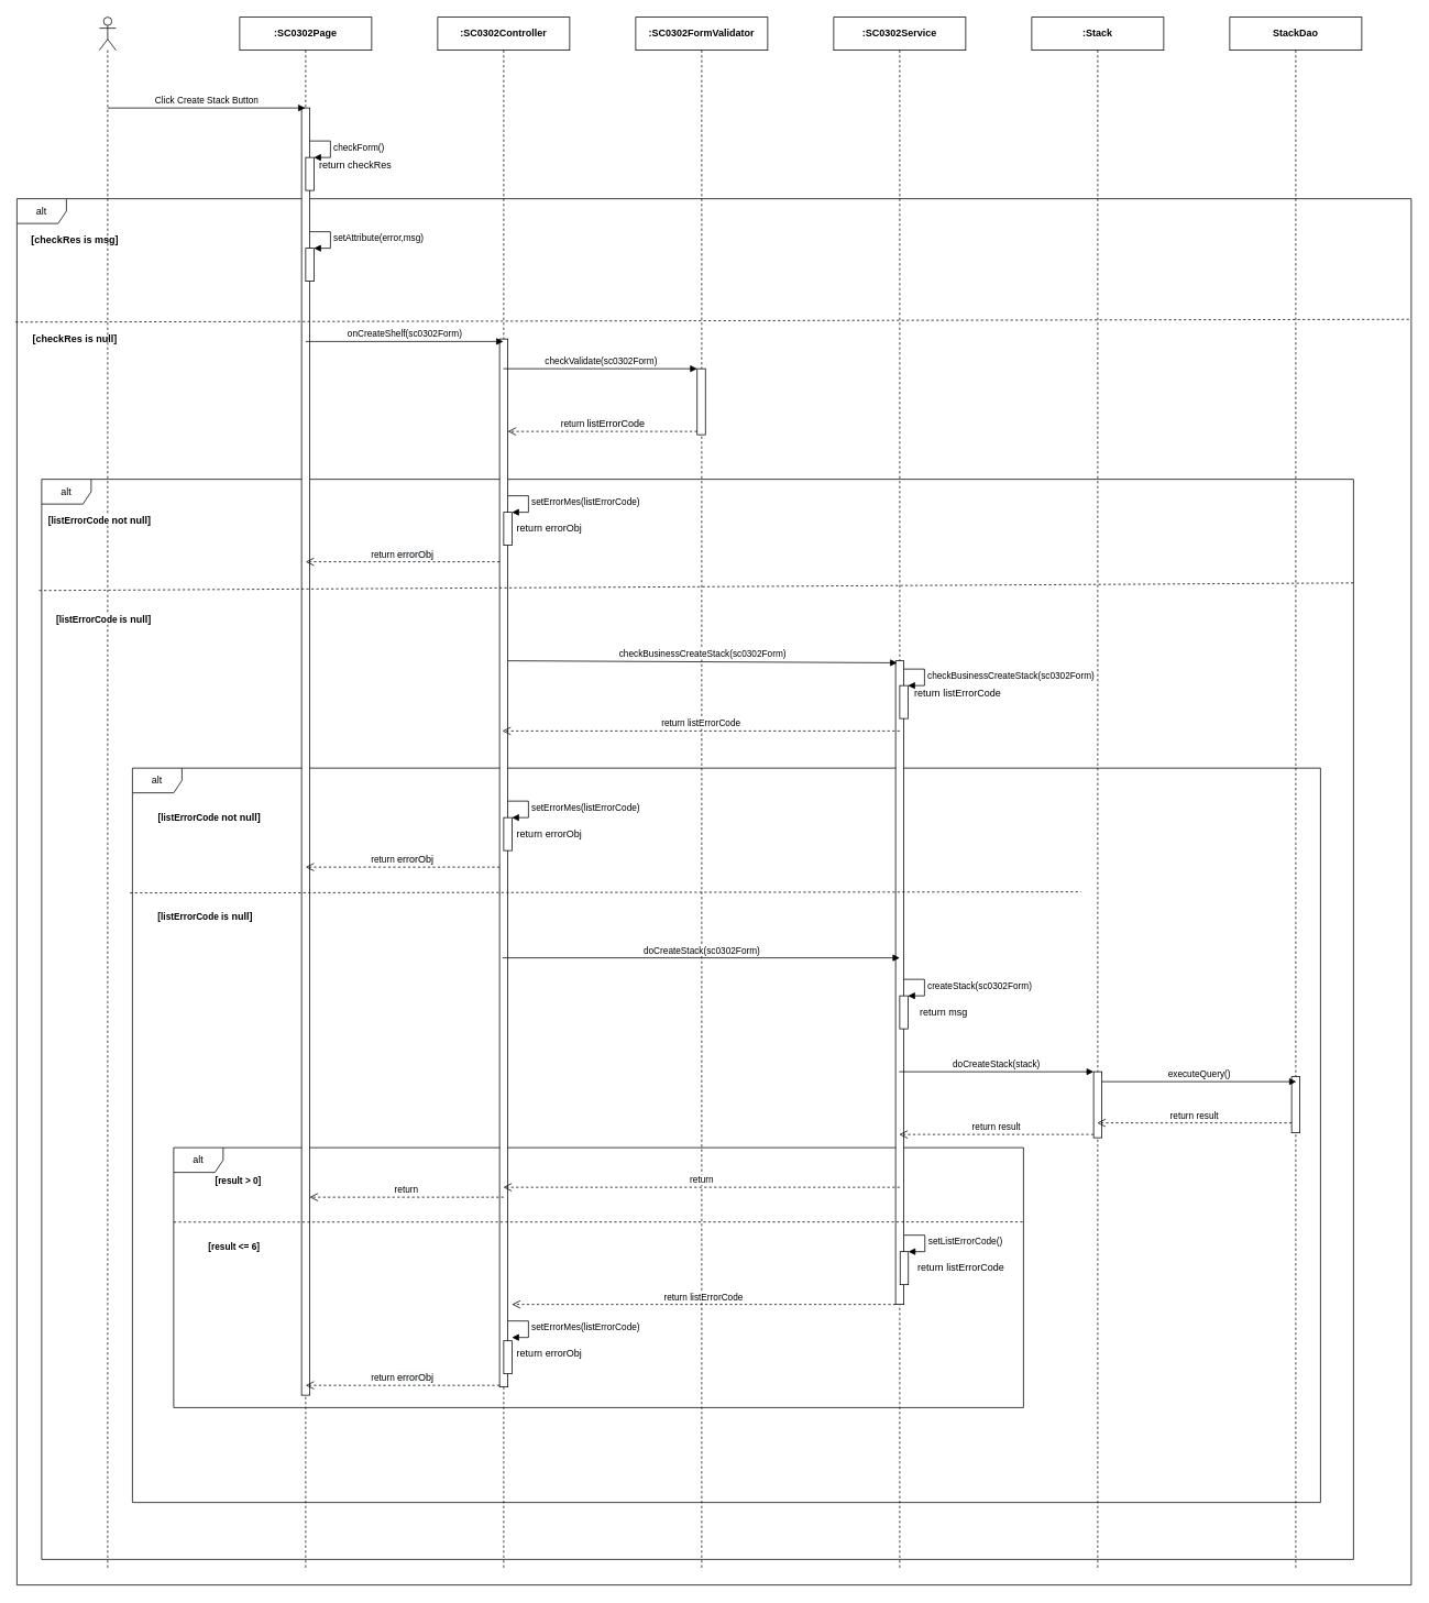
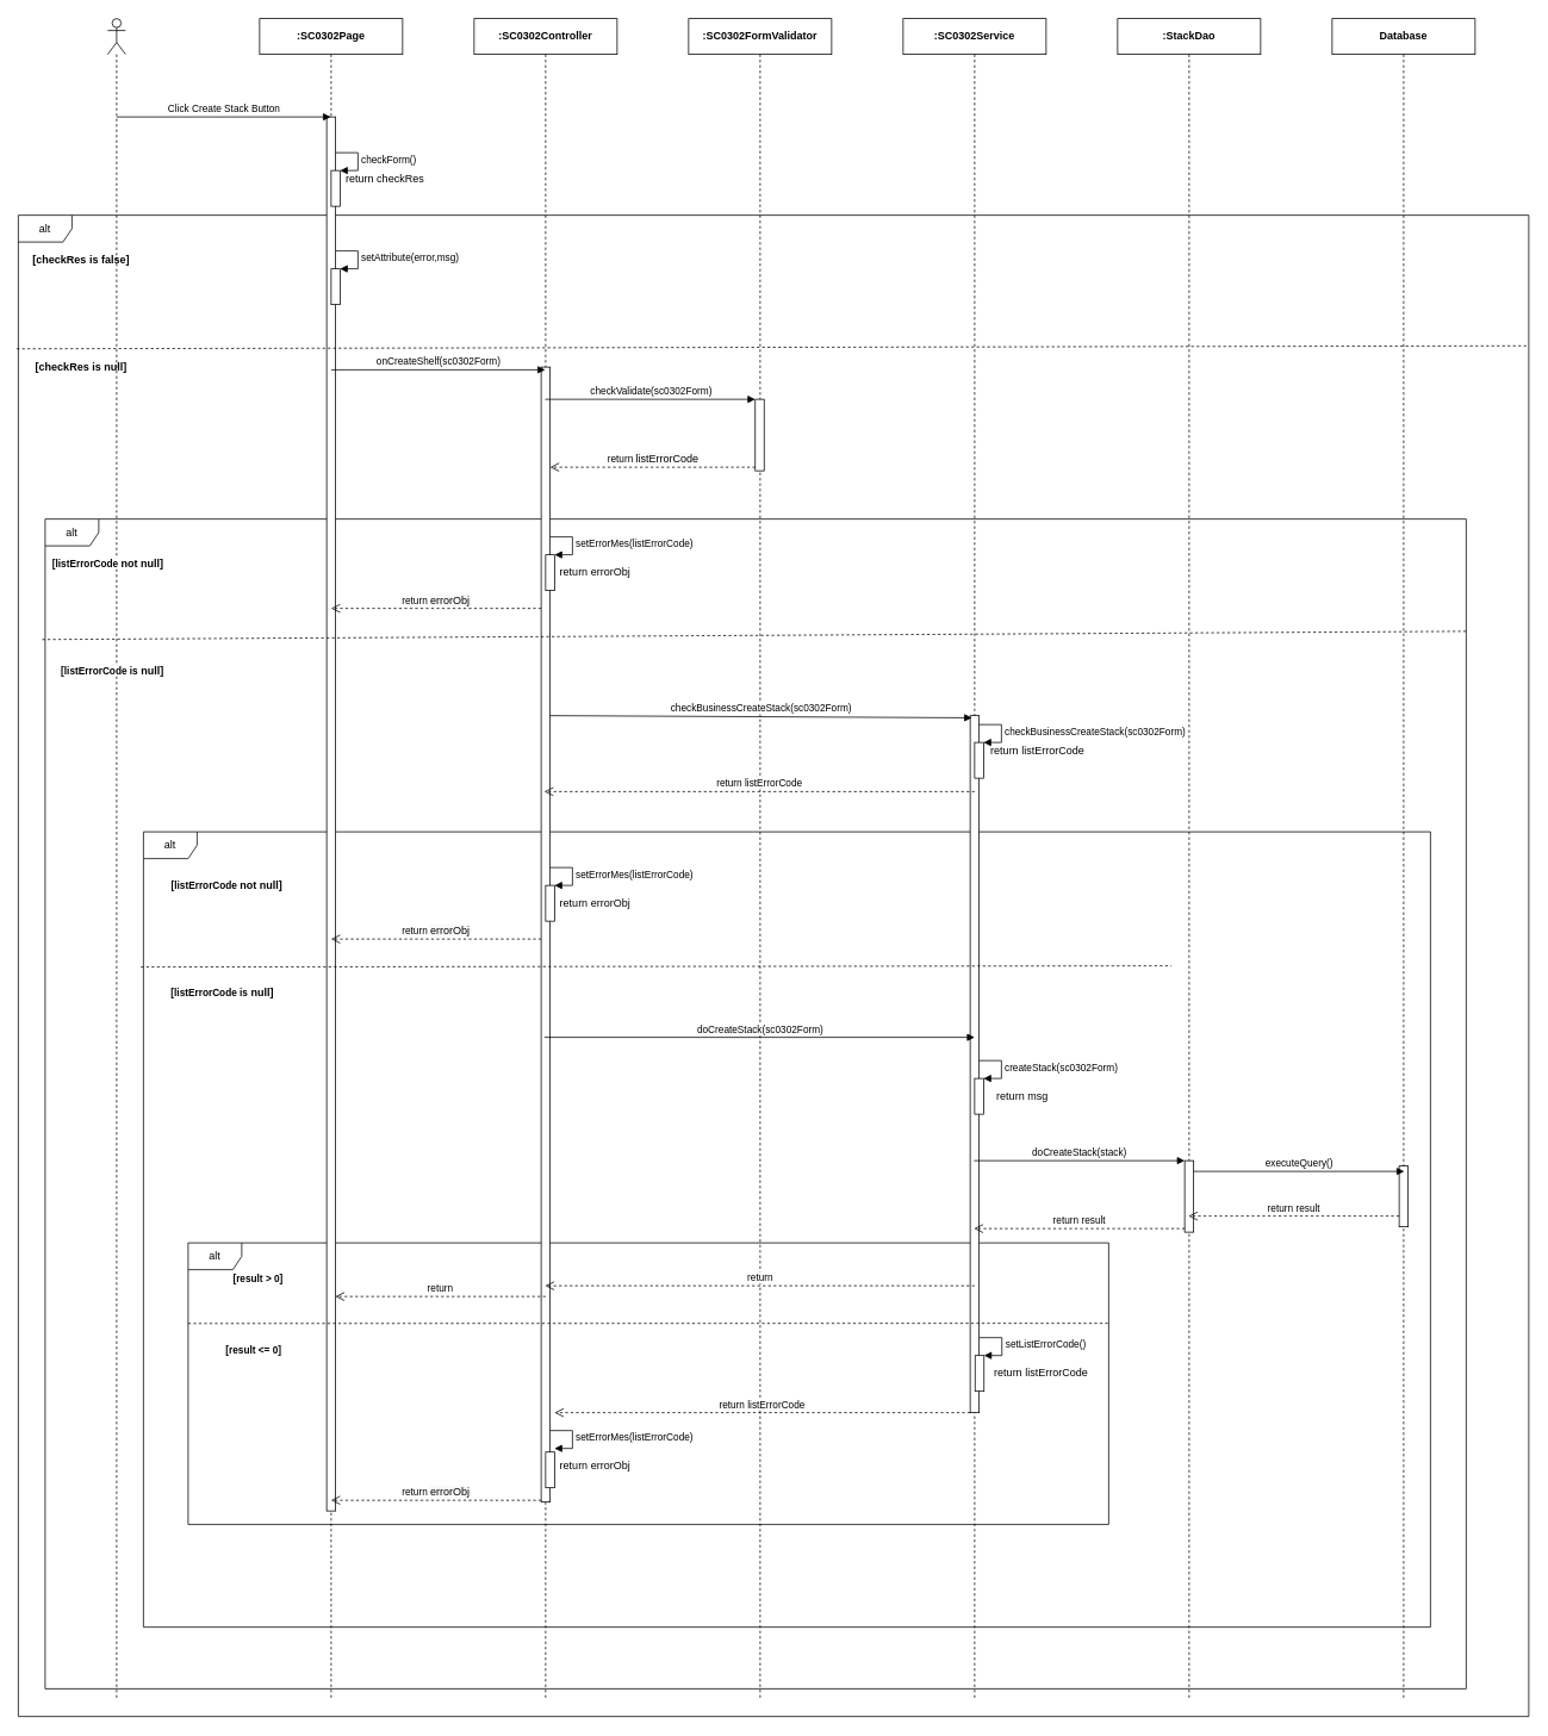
- <mxCell id="9" value="&lt;b&gt;:Stack&lt;/b&gt;" style="shape=umlLifeline;perimeter=lifelinePerimeter;whiteSpace=wrap;html=1;container=1;collapsible=0;recursiveResize=0;outlineConnect=0;" parent="1" vertex="1"><mxGeometry x="1250" y="20" width="160" height="1880" as="geometry" /></mxCell>
+ <mxCell id="9" value="&lt;b&gt;:StackDao&lt;/b&gt;" style="shape=umlLifeline;perimeter=lifelinePerimeter;whiteSpace=wrap;html=1;container=1;collapsible=0;recursiveResize=0;outlineConnect=0;" parent="1" vertex="1"><mxGeometry x="1250" y="20" width="160" height="1880" as="geometry" /></mxCell>
- <mxCell id="67" value="&lt;b&gt;StackDao&lt;/b&gt;" style="shape=umlLifeline;perimeter=lifelinePerimeter;whiteSpace=wrap;html=1;container=1;collapsible=0;recursiveResize=0;outlineConnect=0;" parent="1" vertex="1"><mxGeometry x="1490" y="20" width="160" height="1880" as="geometry" /></mxCell>
+ <mxCell id="67" value="&lt;b&gt;Database&lt;/b&gt;" style="shape=umlLifeline;perimeter=lifelinePerimeter;whiteSpace=wrap;html=1;container=1;collapsible=0;recursiveResize=0;outlineConnect=0;" parent="1" vertex="1"><mxGeometry x="1490" y="20" width="160" height="1880" as="geometry" /></mxCell>
- <mxCell id="39" value="&lt;b&gt;[checkRes is msg]&lt;/b&gt;" style="text;html=1;align=center;verticalAlign=middle;resizable=0;points=[];autosize=1;" parent="1" vertex="1"><mxGeometry x="30" y="280" width="120" height="20" as="geometry" /></mxCell>
+ <mxCell id="39" value="&lt;b&gt;[checkRes is false]&lt;/b&gt;" style="text;html=1;align=center;verticalAlign=middle;resizable=0;points=[];autosize=1;" parent="1" vertex="1"><mxGeometry x="30" y="280" width="120" height="20" as="geometry" /></mxCell>
- <mxCell id="62" value="&lt;span style=&quot;font-size: 11px ; background-color: rgb(255 , 255 , 255)&quot;&gt;&lt;b&gt;[result &amp;lt;= 6]&lt;/b&gt;&lt;/span&gt;" style="text;html=1;align=center;verticalAlign=middle;resizable=0;points=[];autosize=1;" parent="1" vertex="1"><mxGeometry x="243" y="1500" width="80" height="20" as="geometry" /></mxCell>
+ <mxCell id="62" value="&lt;span style=&quot;font-size: 11px ; background-color: rgb(255 , 255 , 255)&quot;&gt;&lt;b&gt;[result &amp;lt;= 0]&lt;/b&gt;&lt;/span&gt;" style="text;html=1;align=center;verticalAlign=middle;resizable=0;points=[];autosize=1;" parent="1" vertex="1"><mxGeometry x="243" y="1500" width="80" height="20" as="geometry" /></mxCell>
